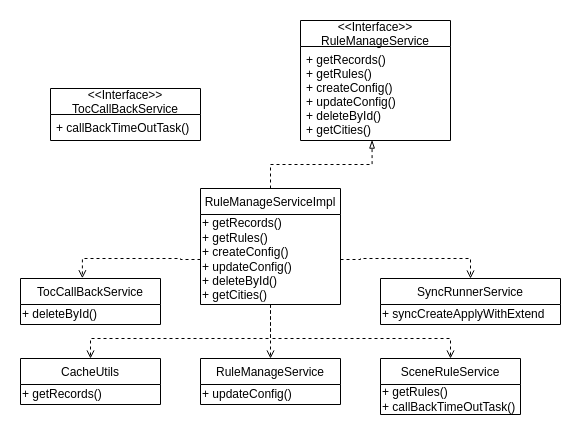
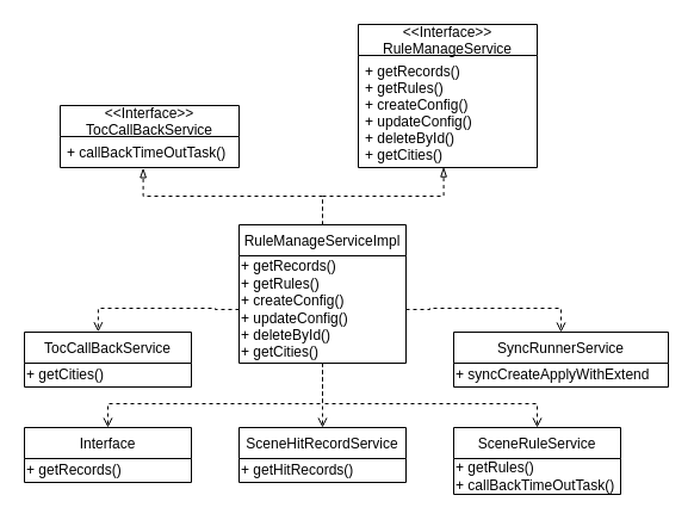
+ <mxCell id="6" style="edgeStyle=orthogonalEdgeStyle;rounded=0;orthogonalLoop=1;jettySize=auto;html=1;entryX=0.464;entryY=1.015;entryDx=0;entryDy=0;entryPerimeter=0;endArrow=blockThin;endFill=0;dashed=1;" edge="1" parent="1" source="8" target="3"><mxGeometry relative="1" as="geometry" /></mxCell>
- <mxCell id="11" value="+ deleteById()" style="text;html=1;align=left;verticalAlign=middle;resizable=0;points=[];autosize=1;" vertex="1" parent="10"><mxGeometry y="26" width="140" height="20" as="geometry" /></mxCell>
+ <mxCell id="11" value="+ getCities()" style="text;html=1;align=left;verticalAlign=middle;resizable=0;points=[];autosize=1;" vertex="1" parent="10"><mxGeometry y="26" width="140" height="20" as="geometry" /></mxCell>
- <mxCell id="12" value="CacheUtils" style="swimlane;fontStyle=0;childLayout=stackLayout;horizontal=1;startSize=26;fillColor=none;horizontalStack=0;resizeParent=1;resizeParentMax=0;resizeLast=0;collapsible=1;marginBottom=0;" vertex="1" parent="1"><mxGeometry x="20" y="358" width="140" height="46" as="geometry" /></mxCell>
+ <mxCell id="12" value="Interface" style="swimlane;fontStyle=0;childLayout=stackLayout;horizontal=1;startSize=26;fillColor=none;horizontalStack=0;resizeParent=1;resizeParentMax=0;resizeLast=0;collapsible=1;marginBottom=0;" vertex="1" parent="1"><mxGeometry x="20" y="358" width="140" height="46" as="geometry" /></mxCell>
- <mxCell id="14" value="RuleManageService" style="swimlane;fontStyle=0;childLayout=stackLayout;horizontal=1;startSize=26;fillColor=none;horizontalStack=0;resizeParent=1;resizeParentMax=0;resizeLast=0;collapsible=1;marginBottom=0;" vertex="1" parent="1"><mxGeometry x="200" y="358" width="140" height="46" as="geometry" /></mxCell>
+ <mxCell id="14" value="SceneHitRecordService" style="swimlane;fontStyle=0;childLayout=stackLayout;horizontal=1;startSize=26;fillColor=none;horizontalStack=0;resizeParent=1;resizeParentMax=0;resizeLast=0;collapsible=1;marginBottom=0;" vertex="1" parent="1"><mxGeometry x="200" y="358" width="140" height="46" as="geometry" /></mxCell>
- <mxCell id="15" value="+ updateConfig()" style="text;html=1;align=left;verticalAlign=middle;resizable=0;points=[];autosize=1;" vertex="1" parent="14"><mxGeometry y="26" width="140" height="20" as="geometry" /></mxCell>
+ <mxCell id="15" value="+ getHitRecords()" style="text;html=1;align=left;verticalAlign=middle;resizable=0;points=[];autosize=1;" vertex="1" parent="14"><mxGeometry y="26" width="140" height="20" as="geometry" /></mxCell>
